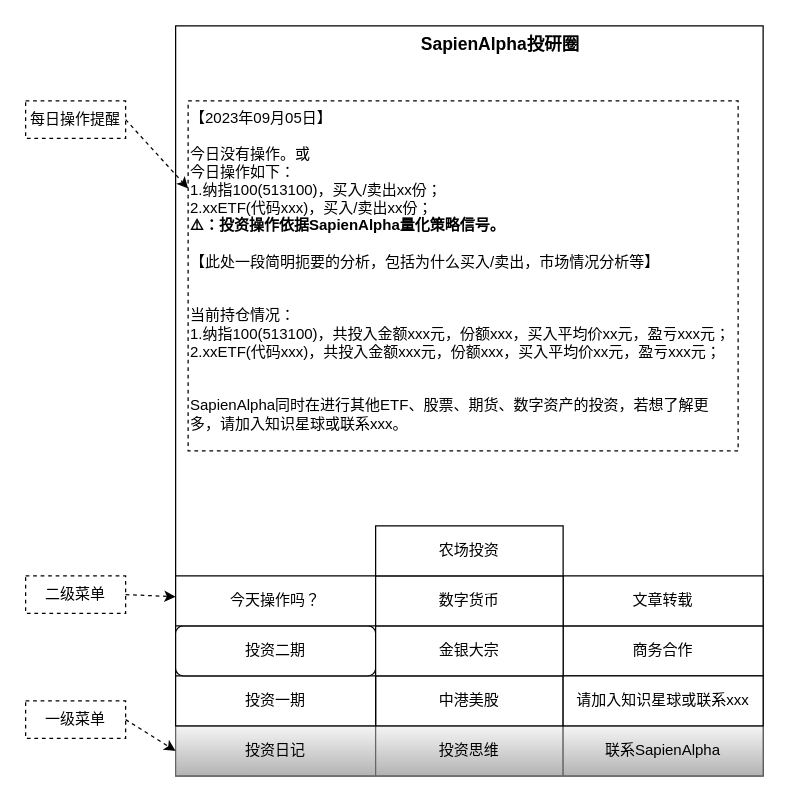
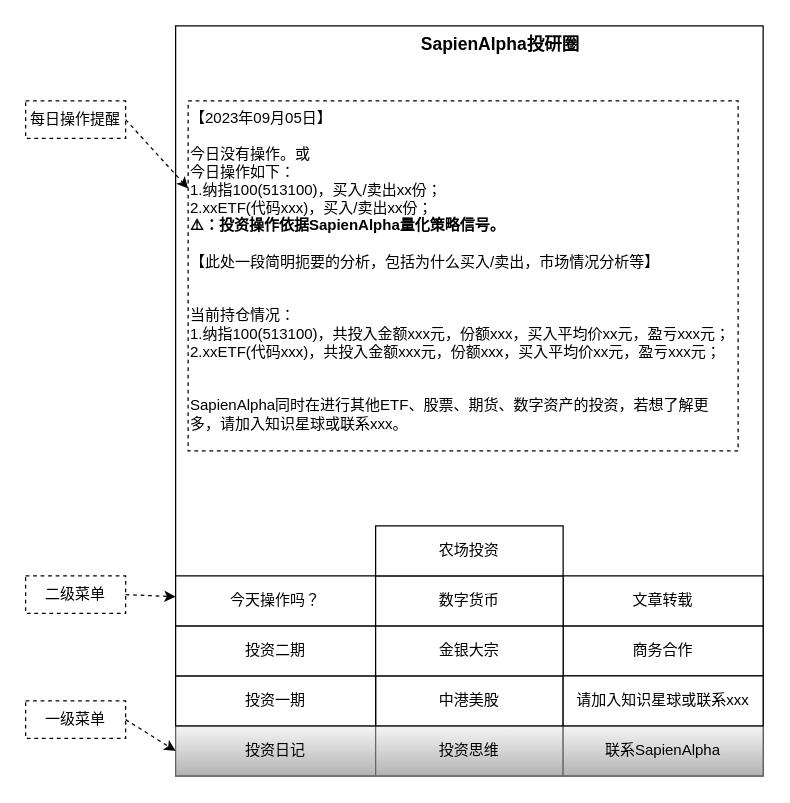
- <mxCell id="14" value="投资二期" style="whiteSpace=wrap;html=1;rounded=1;" vertex="1" parent="1"><mxGeometry x="140" y="500" width="160" height="40" as="geometry" /></mxCell>
+ <mxCell id="14" value="投资二期" style="rounded=0;whiteSpace=wrap;html=1;" vertex="1" parent="1"><mxGeometry x="140" y="500" width="160" height="40" as="geometry" /></mxCell>
